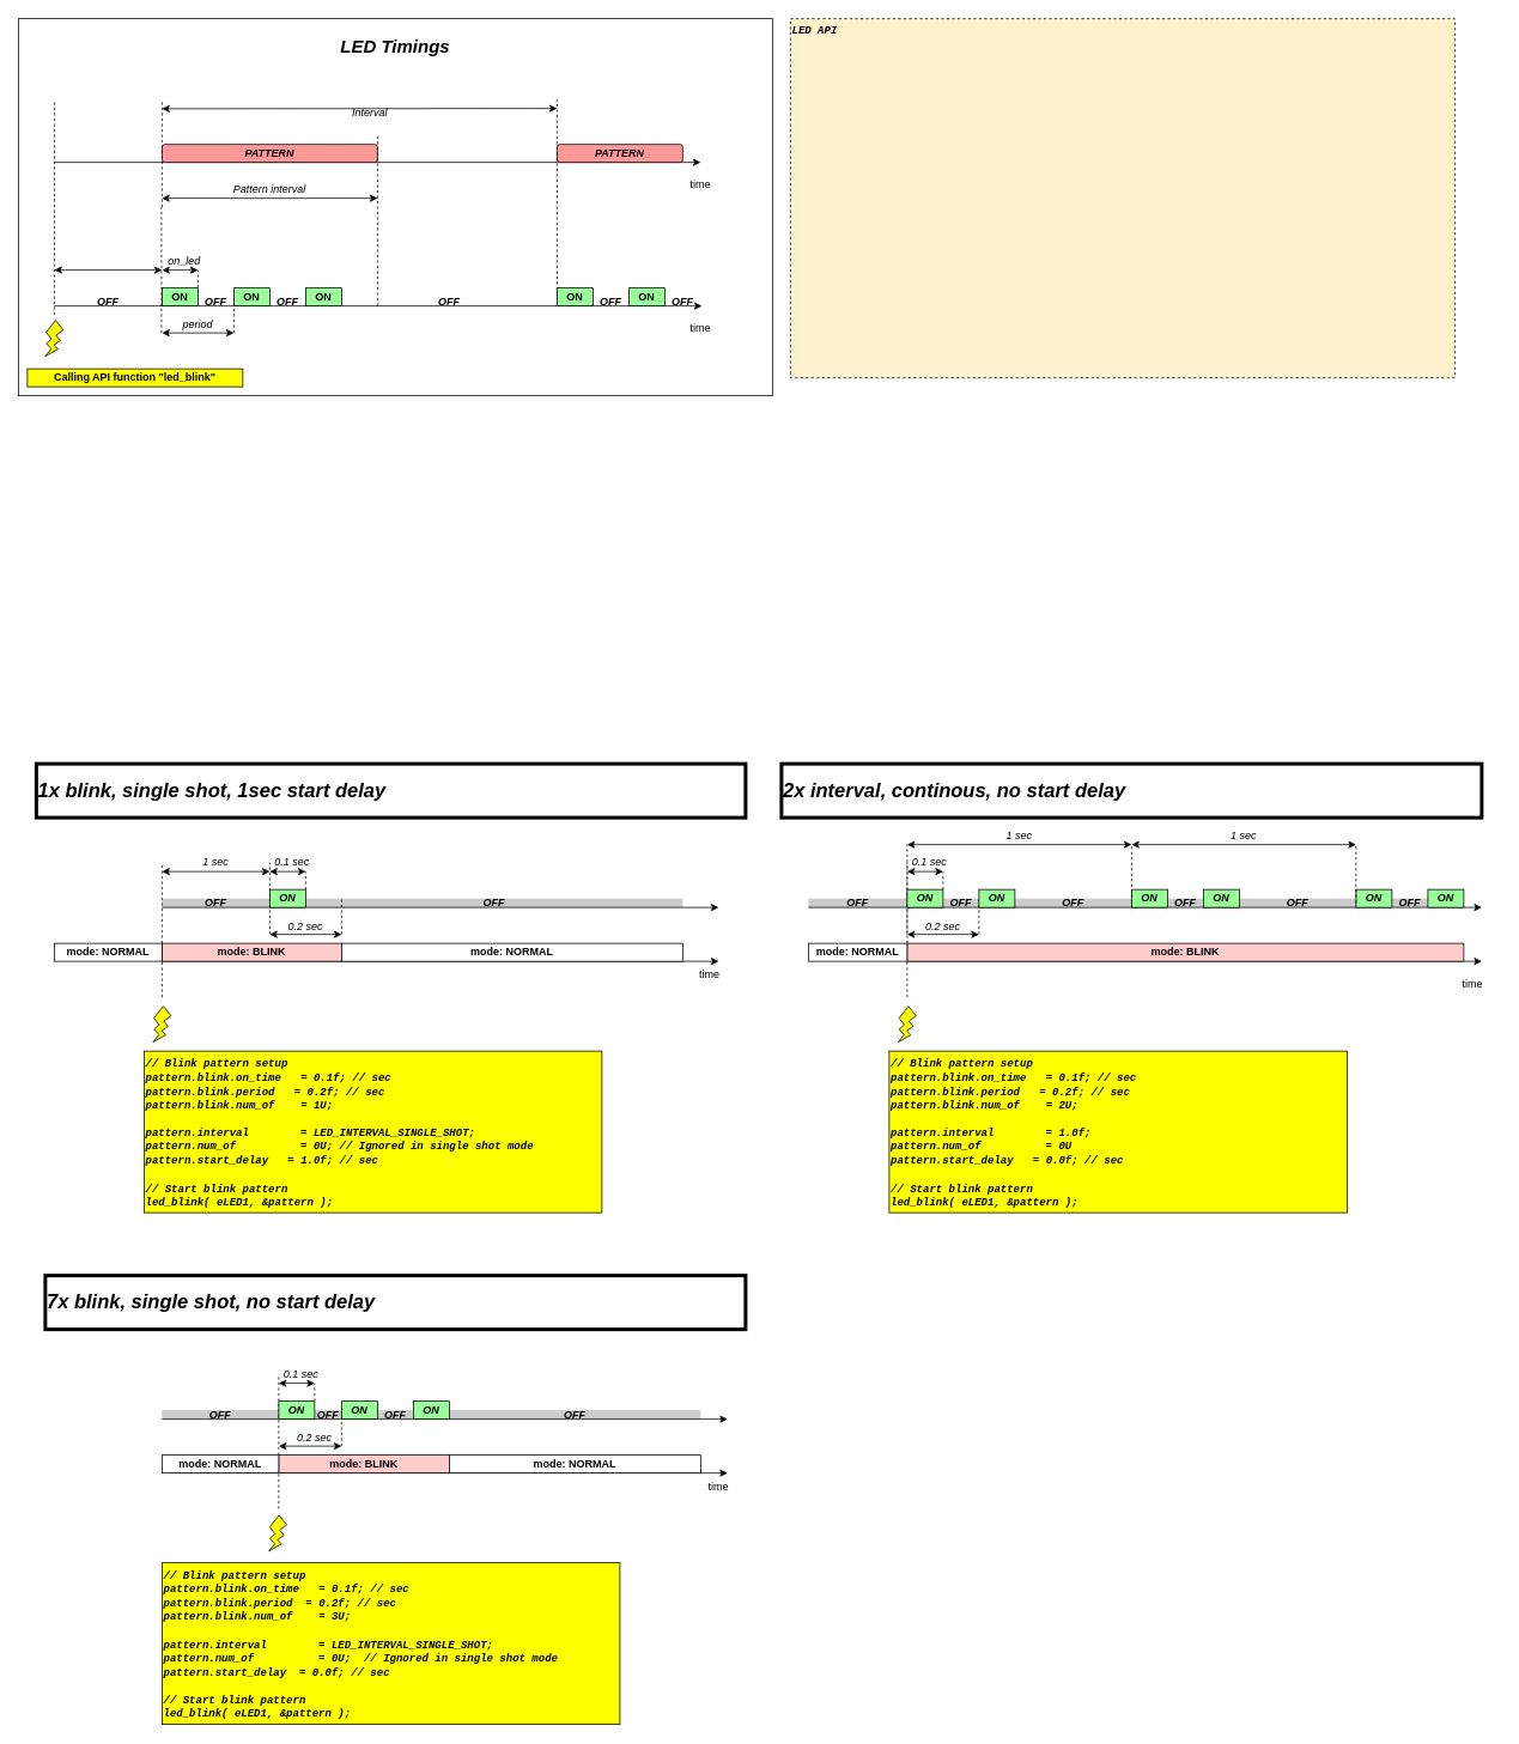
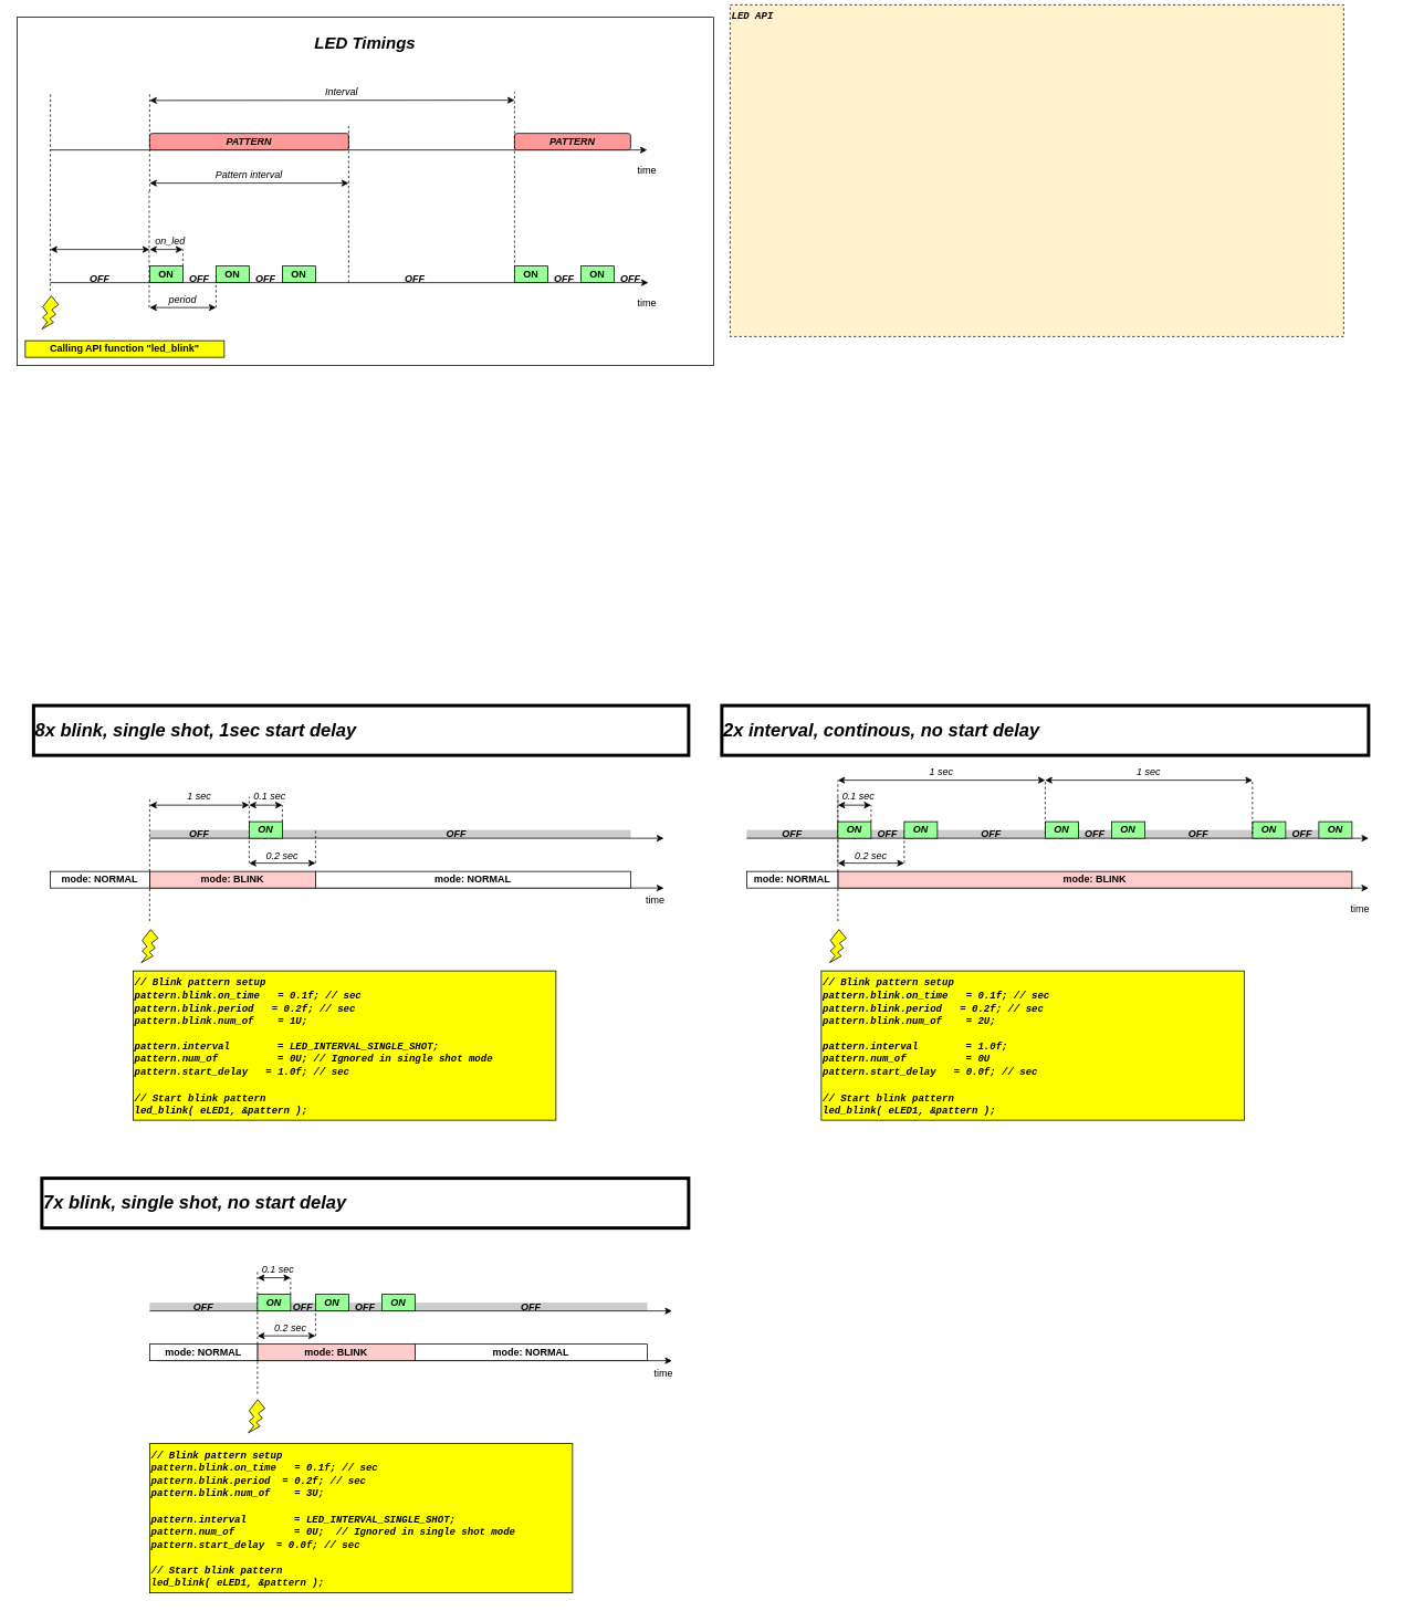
- <mxCell id="21" value="&amp;nbsp;Interval" style="text;html=1;strokeColor=none;fillColor=none;align=center;verticalAlign=middle;whiteSpace=wrap;rounded=0;fontStyle=2" parent="1" vertex="1"><mxGeometry x="360" y="115" width="100" height="20" as="geometry" /></mxCell>
+ <mxCell id="21" value="&amp;nbsp;Interval" style="text;html=1;strokeColor=none;fillColor=none;align=center;verticalAlign=middle;whiteSpace=wrap;rounded=0;fontStyle=2" parent="1" vertex="1"><mxGeometry x="360" y="100" width="100" height="20" as="geometry" /></mxCell>
- <mxCell id="63" value="&lt;b&gt;LED API&lt;/b&gt;&lt;br&gt;&lt;br&gt;" style="text;html=1;strokeColor=default;fillColor=#FFF2CC;align=left;verticalAlign=top;whiteSpace=wrap;rounded=0;fontFamily=Courier New;fontStyle=2;dashed=1;" parent="1" vertex="1"><mxGeometry x="880" width="740" height="400" as="geometry" y="20" /></mxCell>
+ <mxCell id="63" value="&lt;b&gt;LED API&lt;/b&gt;&lt;br&gt;&lt;br&gt;" style="text;html=1;strokeColor=default;fillColor=#FFF2CC;align=left;verticalAlign=top;whiteSpace=wrap;rounded=0;fontFamily=Courier New;fontStyle=2;dashed=1;" parent="1" vertex="1"><mxGeometry x="880" y="5" width="740" height="400" as="geometry" /></mxCell>
- <mxCell id="64" value="1x blink, single shot, 1sec start delay" style="text;html=1;strokeColor=default;fillColor=default;align=left;verticalAlign=middle;whiteSpace=wrap;rounded=0;fontStyle=3;fontSize=22;strokeWidth=4;" parent="1" vertex="1"><mxGeometry x="40" y="850" width="790" height="60" as="geometry" /></mxCell>
+ <mxCell id="64" value="8x blink, single shot, 1sec start delay" style="text;html=1;strokeColor=default;fillColor=default;align=left;verticalAlign=middle;whiteSpace=wrap;rounded=0;fontStyle=3;fontSize=22;strokeWidth=4;" parent="1" vertex="1"><mxGeometry x="40" y="850" width="790" height="60" as="geometry" /></mxCell>
